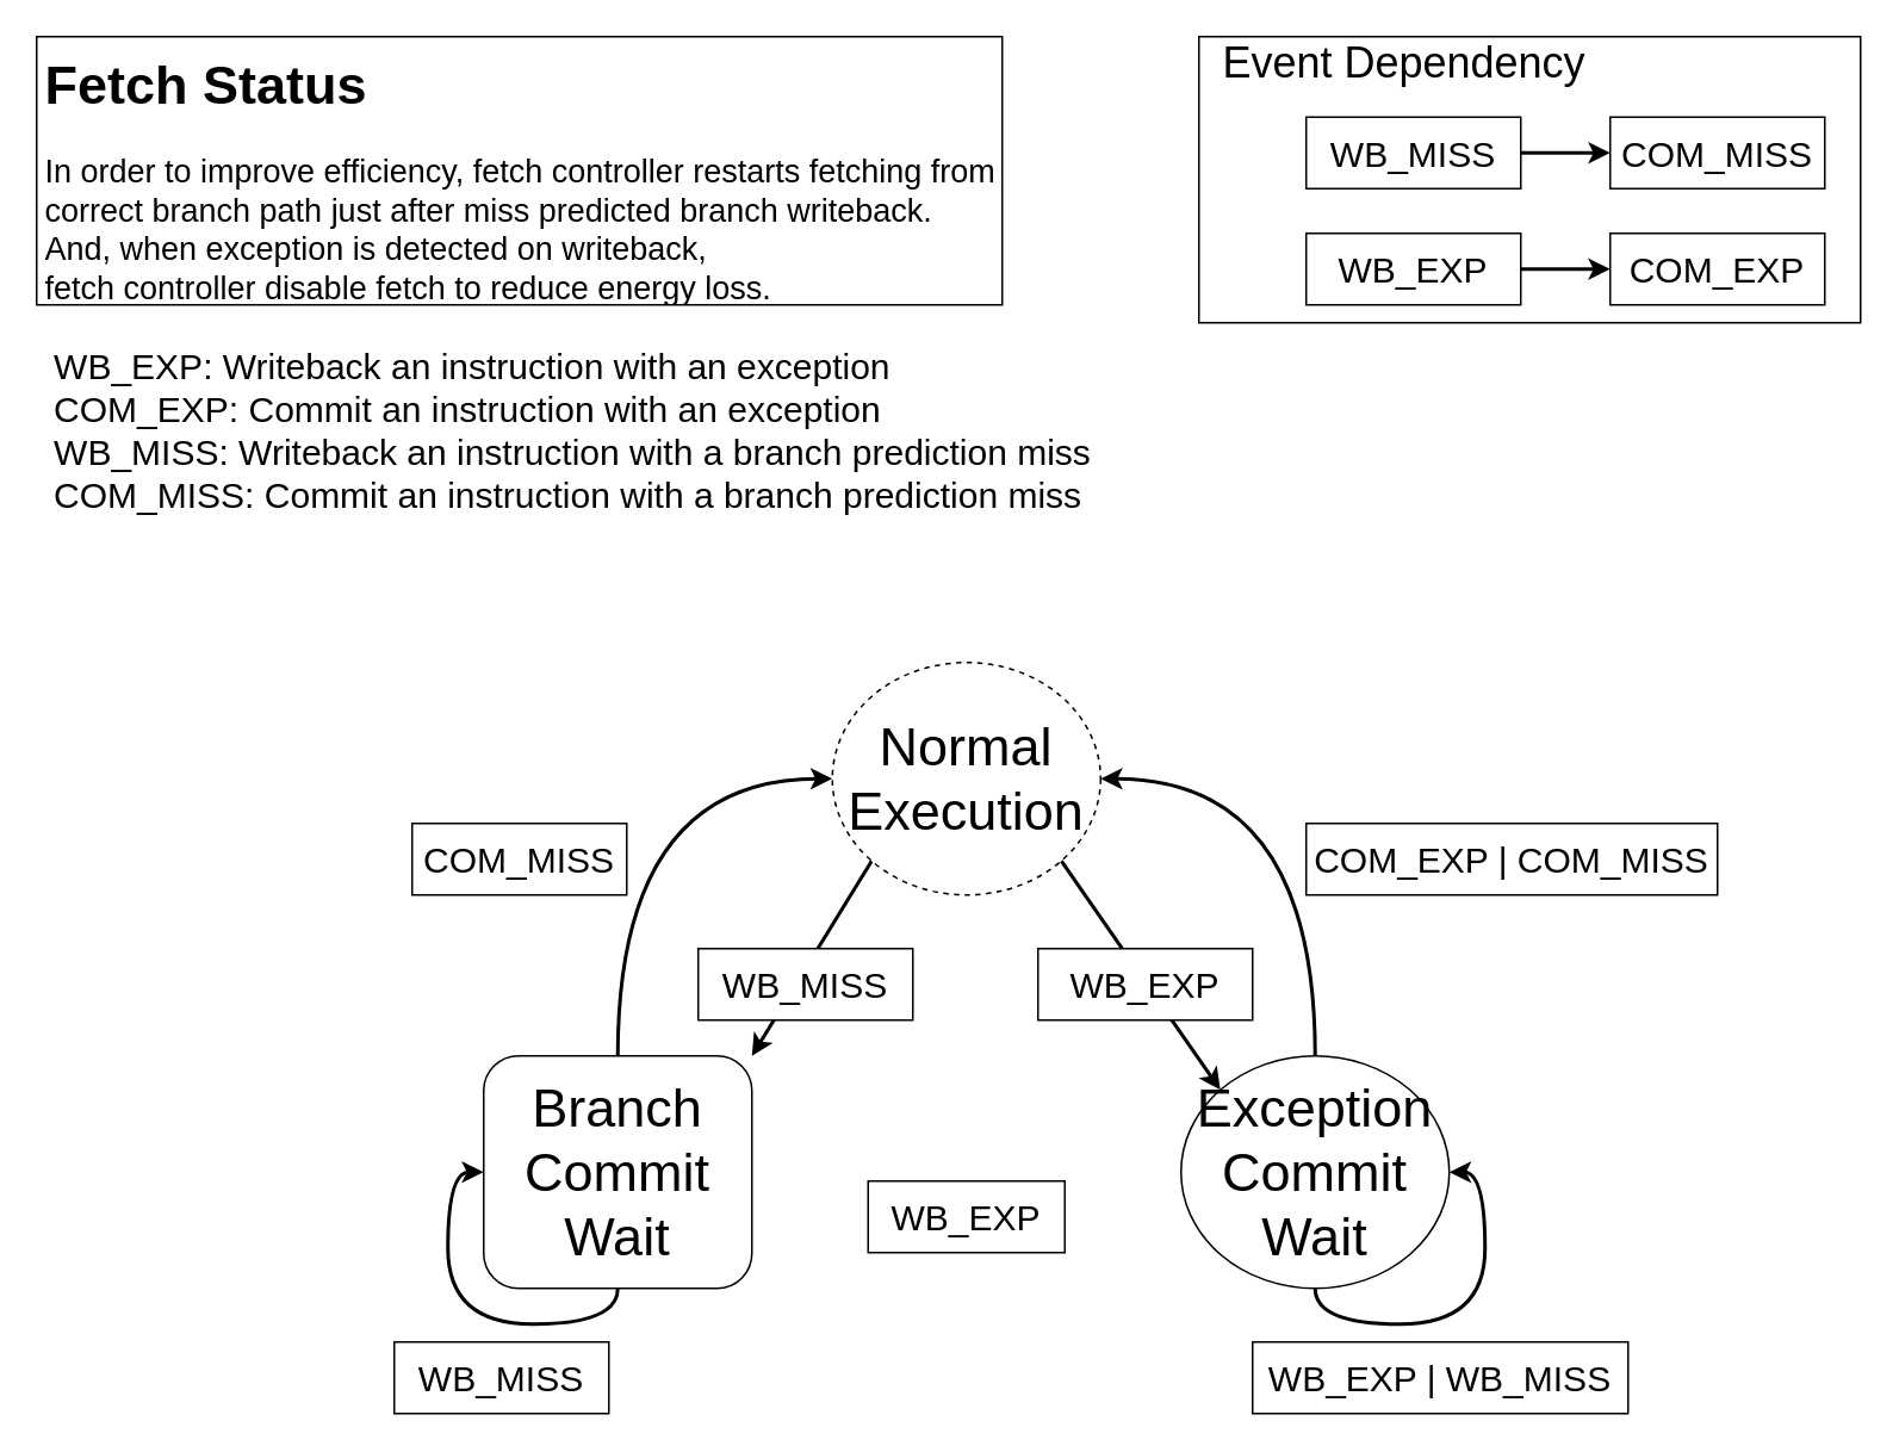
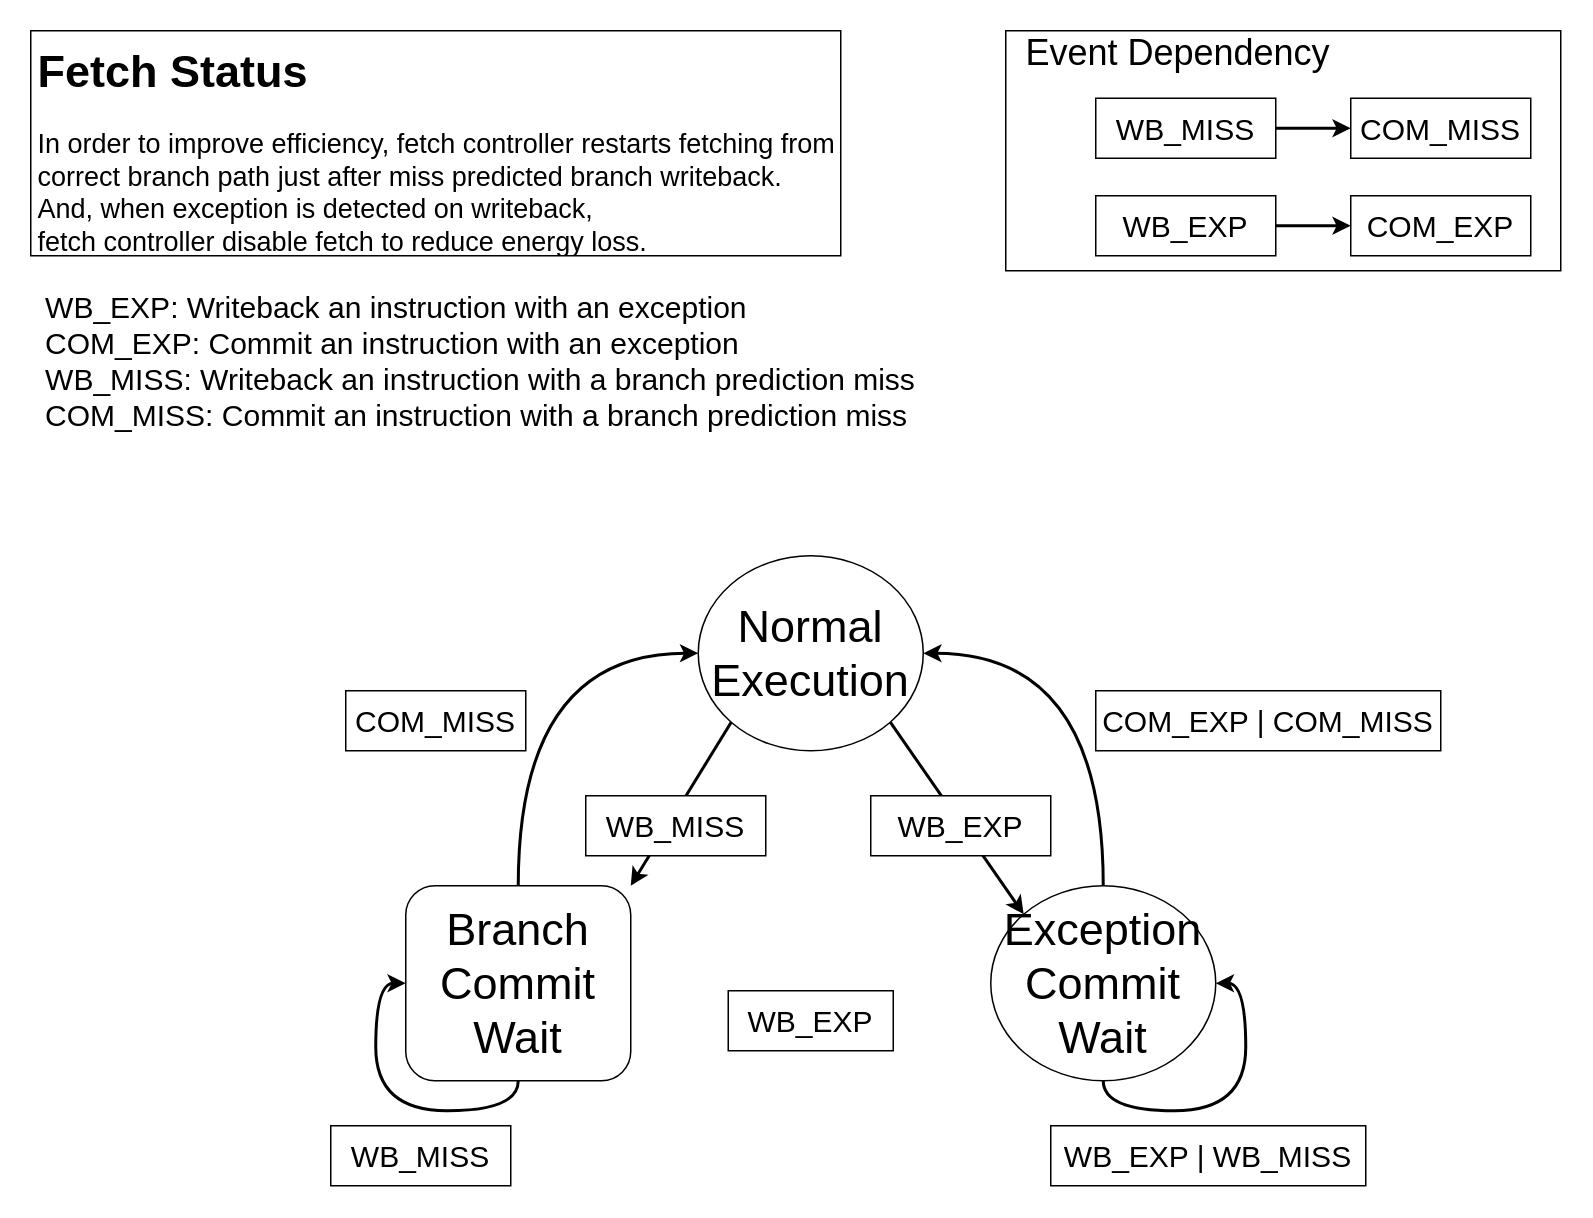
- <mxCell id="7" value="&lt;font style=&quot;font-size: 30px&quot;&gt;Normal&lt;br&gt;Execution&lt;br&gt;&lt;/font&gt;" style="ellipse;whiteSpace=wrap;html=1;dashed=1;" vertex="1" parent="1"><mxGeometry x="465" y="370" width="150" height="130" as="geometry" /></mxCell>
+ <mxCell id="7" value="&lt;font style=&quot;font-size: 30px&quot;&gt;Normal&lt;br&gt;Execution&lt;br&gt;&lt;/font&gt;" style="ellipse;whiteSpace=wrap;html=1;" vertex="1" parent="1"><mxGeometry x="465" y="370" width="150" height="130" as="geometry" /></mxCell>
